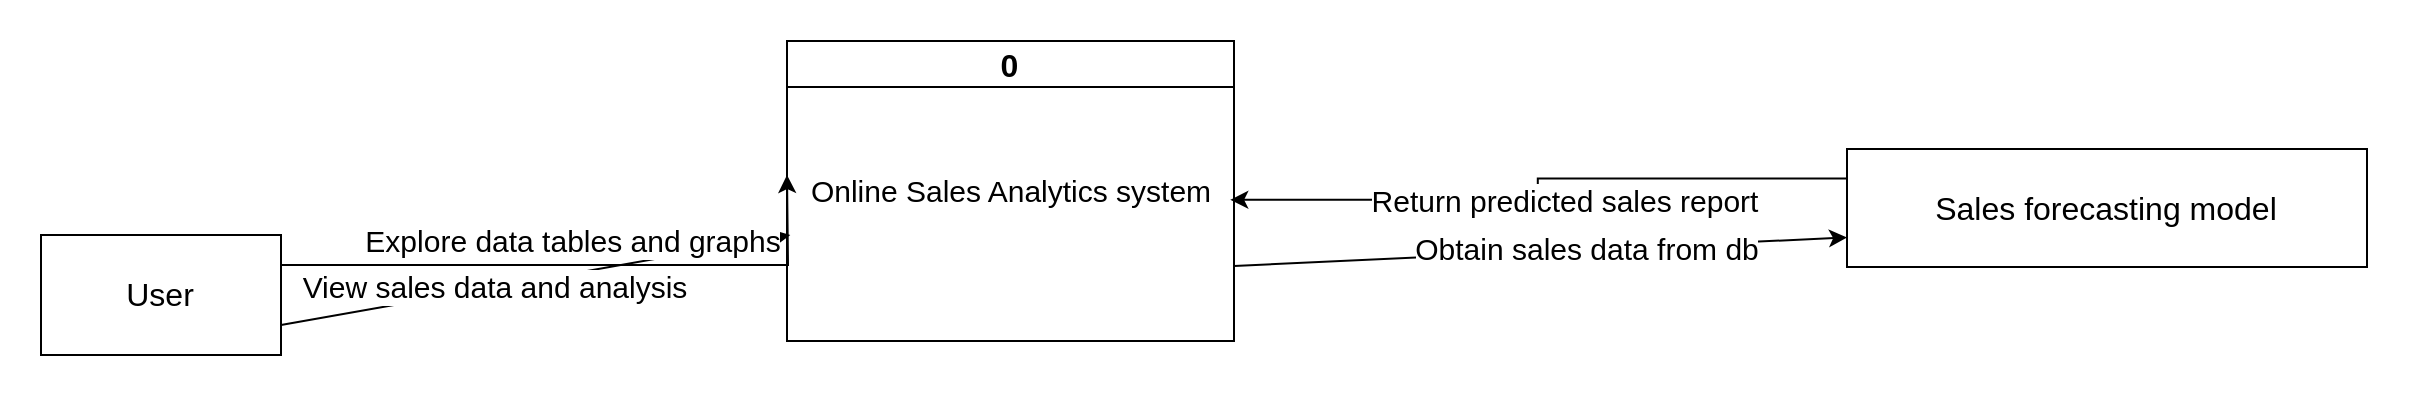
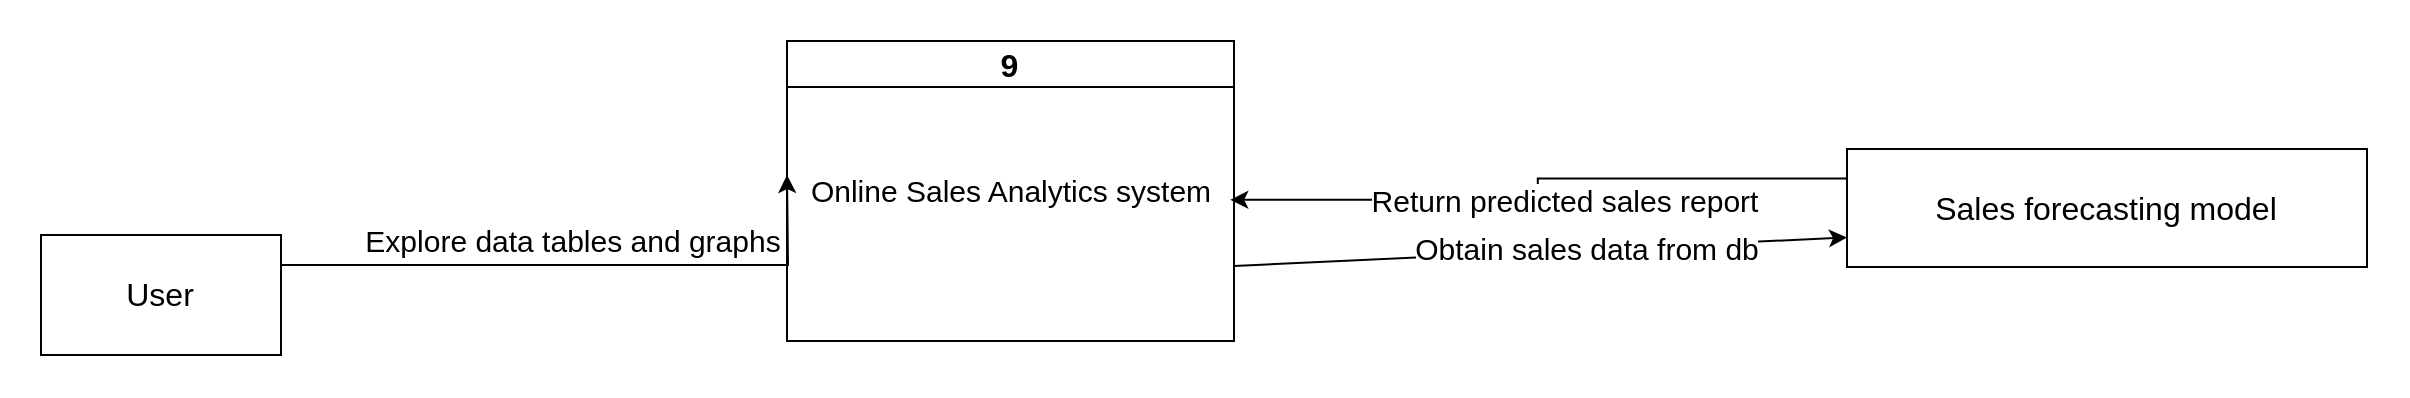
- <mxCell id="4" value="0" style="swimlane;fontSize=16;" parent="1" vertex="1"><mxGeometry x="393" y="20" width="223.5" height="150" as="geometry" /></mxCell>
+ <mxCell id="4" value="9" style="swimlane;fontSize=16;" parent="1" vertex="1"><mxGeometry x="393" y="20" width="223.5" height="150" as="geometry" /></mxCell>
- <mxCell id="9" style="rounded=0;orthogonalLoop=1;jettySize=auto;html=1;exitX=1;exitY=0.75;exitDx=0;exitDy=0;entryX=-0.005;entryY=1.188;entryDx=0;entryDy=0;entryPerimeter=0;" edge="1" parent="1" source="13" target="5"><mxGeometry relative="1" as="geometry"><mxPoint x="98" y="87" as="sourcePoint" /><mxPoint x="393" y="126.5" as="targetPoint" /></mxGeometry></mxCell>
- <mxCell id="10" value="&lt;font style=&quot;font-size: 15px;&quot;&gt;View sales data and analysis&lt;br&gt;&lt;/font&gt;" style="edgeLabel;html=1;align=center;verticalAlign=middle;resizable=0;points=[];" vertex="1" connectable="0" parent="9"><mxGeometry x="0.297" y="-1" relative="1" as="geometry"><mxPoint x="-59" y="9" as="offset" /></mxGeometry></mxCell>
